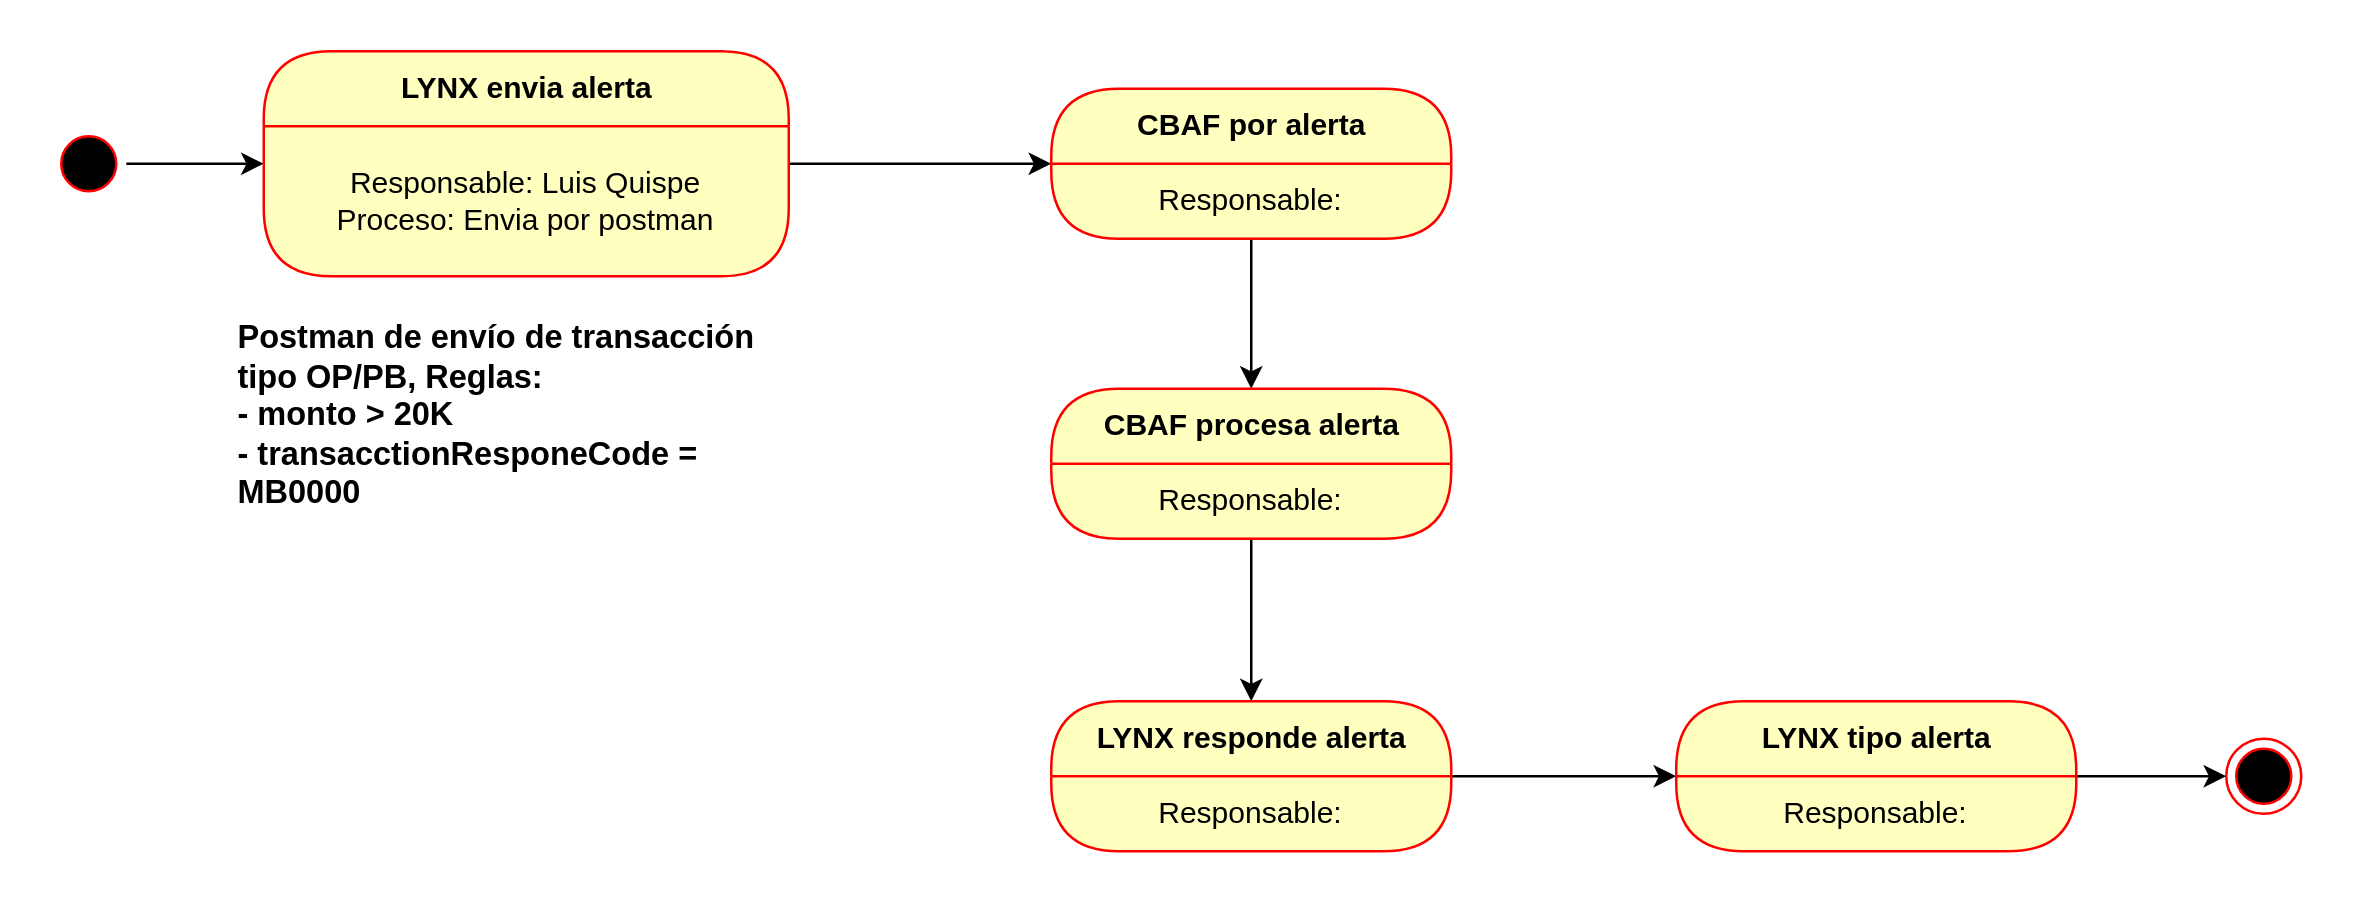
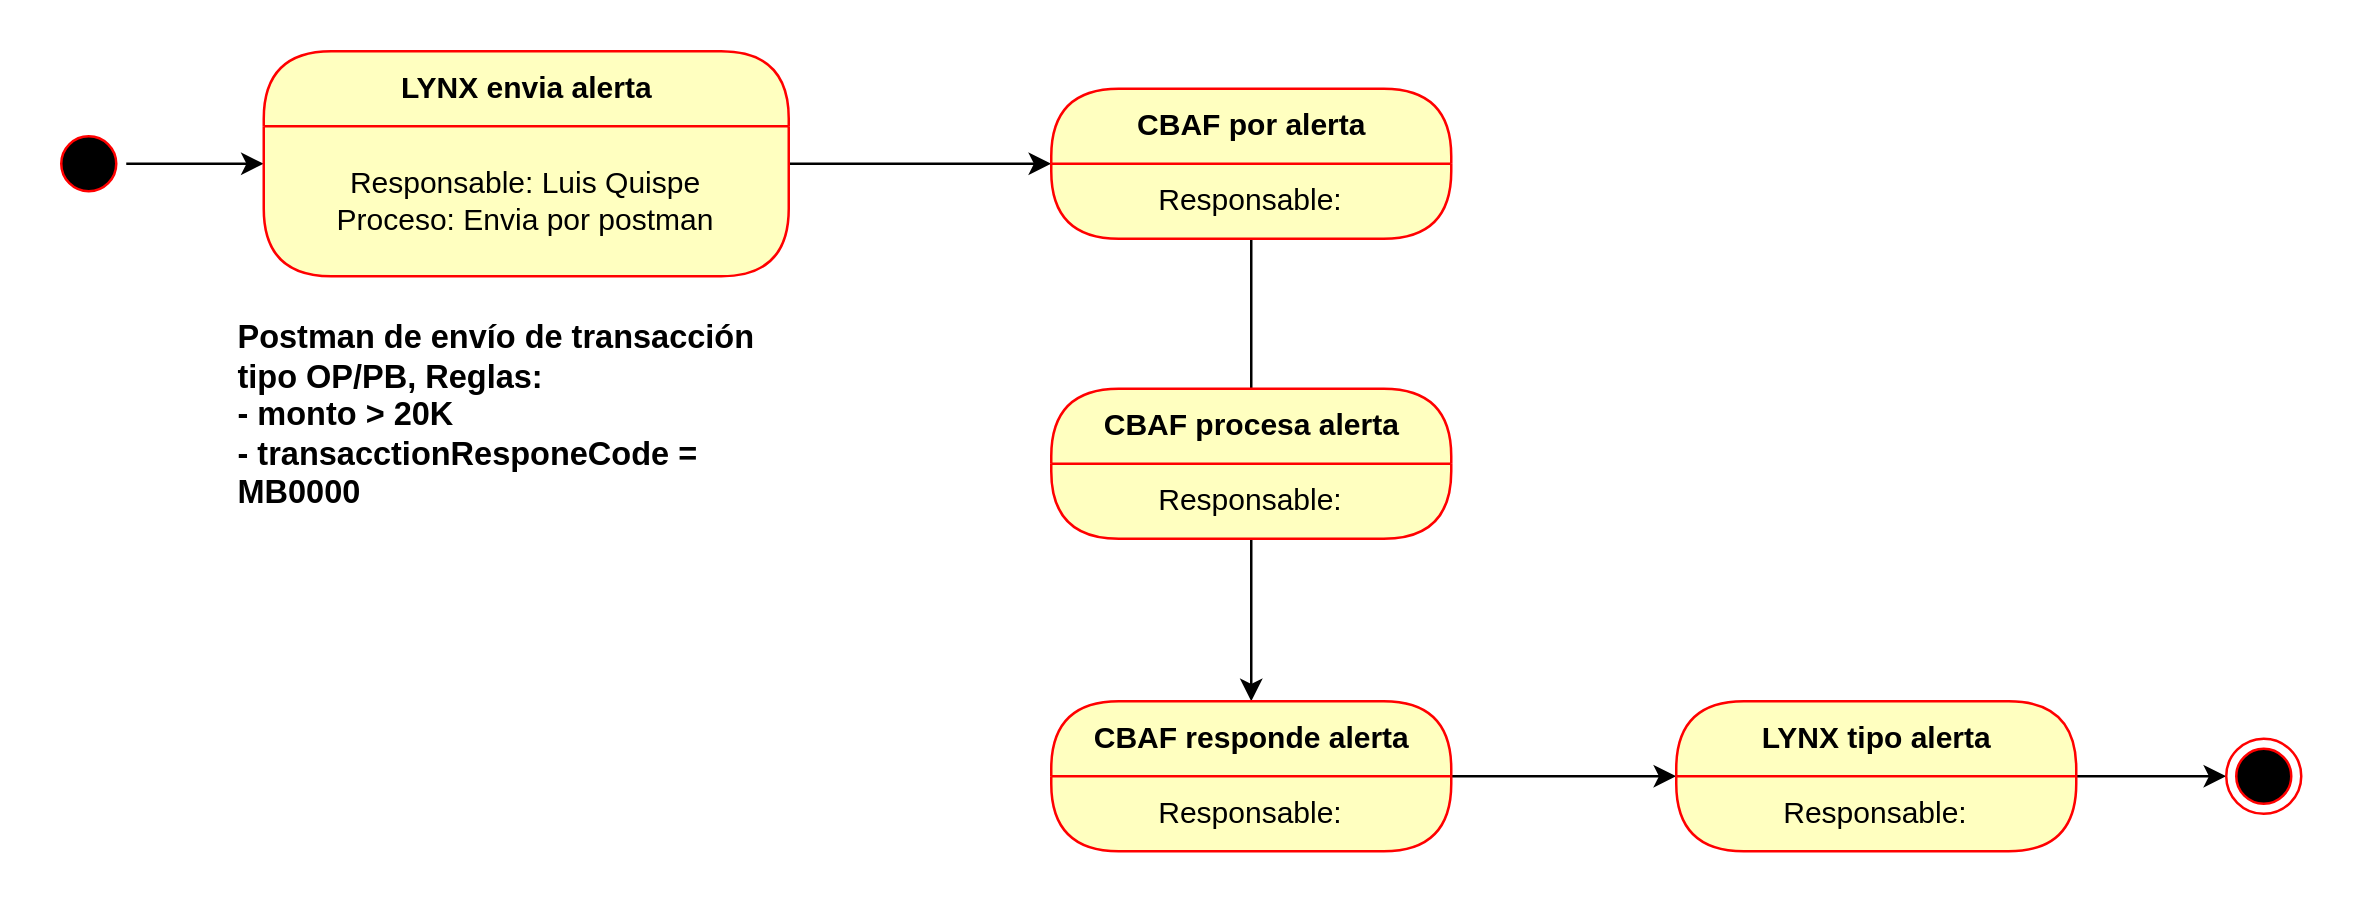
- <mxCell id="7" style="edgeStyle=orthogonalEdgeStyle;rounded=0;orthogonalLoop=1;jettySize=auto;html=1;" edge="1" parent="1" source="8" target="12"><mxGeometry relative="1" as="geometry" /></mxCell>
+ <mxCell id="7" style="edgeStyle=orthogonalEdgeStyle;rounded=0;orthogonalLoop=1;jettySize=auto;html=1;endArrow=none;" edge="1" parent="1" source="8" target="12"><mxGeometry relative="1" as="geometry" /></mxCell>
- <mxCell id="16" value="LYNX responde alerta" style="swimlane;html=1;fontStyle=1;align=center;verticalAlign=middle;childLayout=stackLayout;horizontal=1;startSize=30;horizontalStack=0;resizeParent=0;resizeLast=1;container=0;fontColor=#000000;collapsible=0;rounded=1;arcSize=30;strokeColor=#ff0000;fillColor=#ffffc0;swimlaneFillColor=#ffffc0;dropTarget=0;" vertex="1" parent="1"><mxGeometry x="420" y="280" width="160" height="60" as="geometry" /></mxCell>
+ <mxCell id="16" value="CBAF responde alerta" style="swimlane;html=1;fontStyle=1;align=center;verticalAlign=middle;childLayout=stackLayout;horizontal=1;startSize=30;horizontalStack=0;resizeParent=0;resizeLast=1;container=0;fontColor=#000000;collapsible=0;rounded=1;arcSize=30;strokeColor=#ff0000;fillColor=#ffffc0;swimlaneFillColor=#ffffc0;dropTarget=0;" vertex="1" parent="1"><mxGeometry x="420" y="280" width="160" height="60" as="geometry" /></mxCell>
